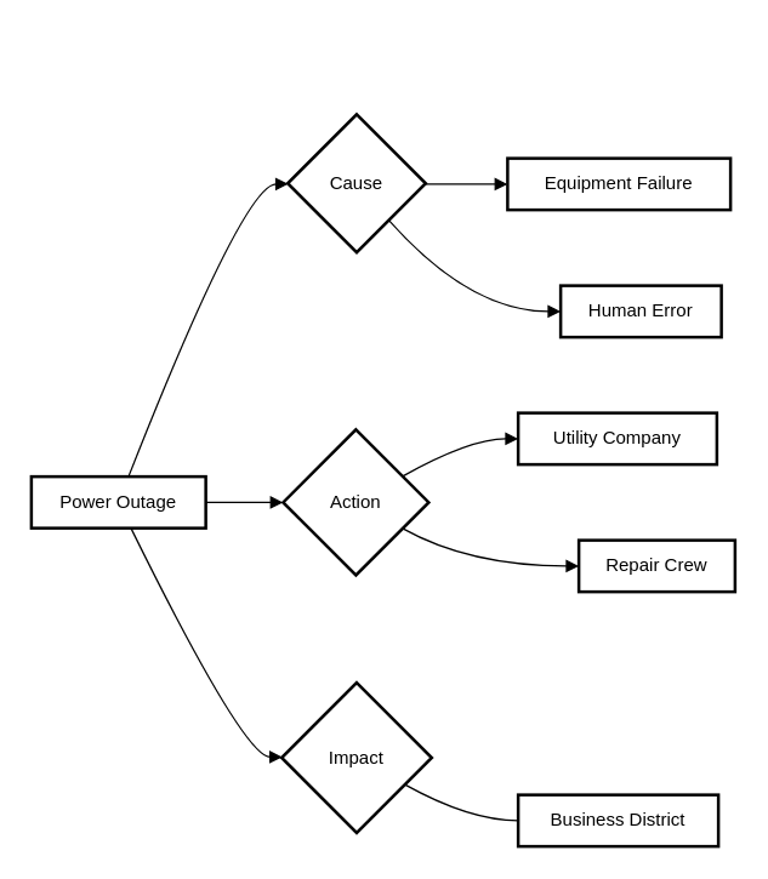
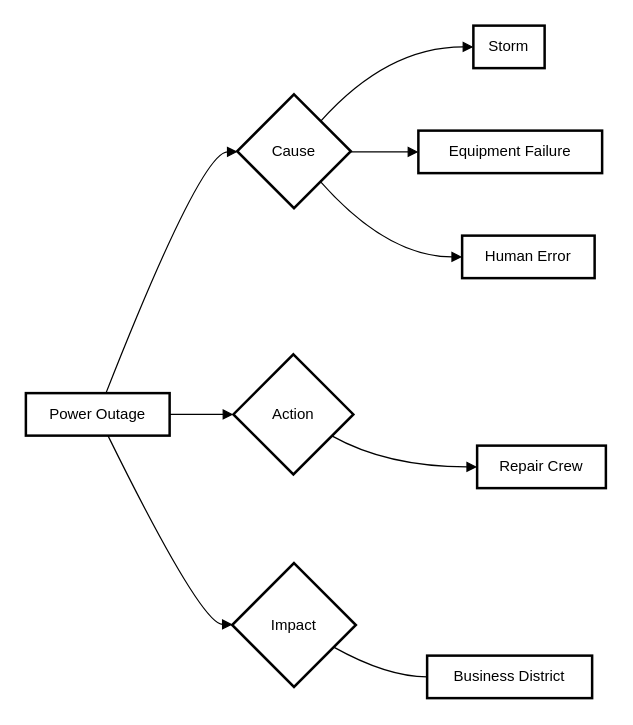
+ <mxCell id="4" value="Storm" style="whiteSpace=wrap;strokeWidth=2;" vertex="1" parent="1"><mxGeometry x="378" width="57" height="34" as="geometry" y="20" /></mxCell>
+ <mxCell id="13" value="" style="curved=1;startArrow=none;endArrow=block;exitX=0.941;exitY=0.004;entryX=0.008;entryY=0.5;" edge="1" parent="1" source="3" target="4"><mxGeometry relative="1" as="geometry"><Array as="points"><mxPoint x="309" y="37" /></Array></mxGeometry></mxCell>
- <mxCell id="8" value="Utility Company" style="whiteSpace=wrap;strokeWidth=2;" vertex="1" parent="1"><mxGeometry x="341" y="272" width="131" height="34" as="geometry" /></mxCell>
- <mxCell id="17" value="" style="curved=1;startArrow=none;endArrow=block;exitX=1.002;exitY=0.219;entryX=0.004;entryY=0.5;" edge="1" parent="1" source="7" target="8"><mxGeometry relative="1" as="geometry"><Array as="points"><mxPoint x="309" y="289" /></Array></mxGeometry></mxCell>
